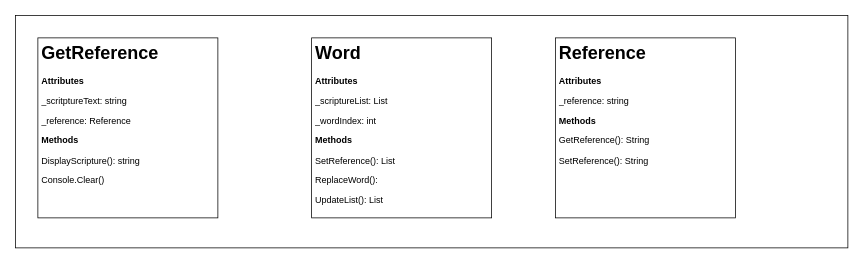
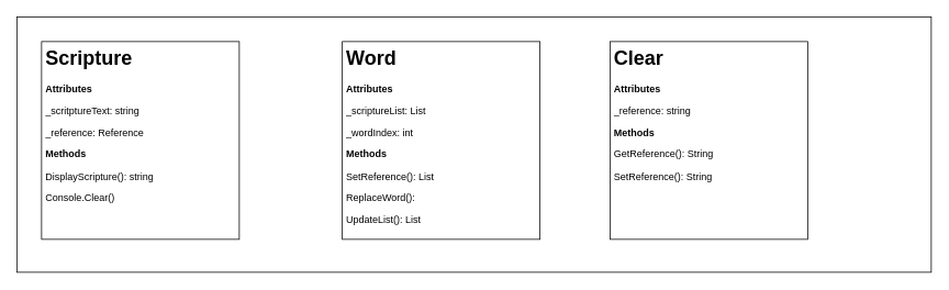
- <mxCell id="8" value="&lt;h1&gt;Reference&lt;/h1&gt;&lt;p&gt;&lt;b&gt;Attributes&lt;/b&gt;&lt;/p&gt;&lt;p&gt;_reference: string&lt;/p&gt;&lt;p&gt;&lt;b&gt;Methods&lt;/b&gt;&lt;/p&gt;&lt;p&gt;GetReference(): String&lt;/p&gt;&lt;p&gt;SetReference(): String&lt;/p&gt;" style="text;html=1;strokeColor=none;fillColor=none;spacing=5;spacingTop=-20;whiteSpace=wrap;overflow=hidden;rounded=0;" vertex="1" parent="1"><mxGeometry x="740" y="50" width="240" height="280" as="geometry" /></mxCell>
+ <mxCell id="8" value="&lt;h1&gt;Clear&lt;/h1&gt;&lt;p&gt;&lt;b&gt;Attributes&lt;/b&gt;&lt;/p&gt;&lt;p&gt;_reference: string&lt;/p&gt;&lt;p&gt;&lt;b&gt;Methods&lt;/b&gt;&lt;/p&gt;&lt;p&gt;GetReference(): String&lt;/p&gt;&lt;p&gt;SetReference(): String&lt;/p&gt;" style="text;html=1;strokeColor=none;fillColor=none;spacing=5;spacingTop=-20;whiteSpace=wrap;overflow=hidden;rounded=0;" vertex="1" parent="1"><mxGeometry x="740" y="50" width="240" height="280" as="geometry" /></mxCell>
- <mxCell id="6" value="&lt;h1&gt;GetReference&lt;/h1&gt;&lt;p&gt;&lt;b&gt;Attributes&lt;/b&gt;&lt;/p&gt;&lt;p&gt;_scritptureText: string&lt;/p&gt;&lt;p&gt;_reference: Reference&lt;/p&gt;&lt;p&gt;&lt;b&gt;Methods&lt;/b&gt;&lt;/p&gt;&lt;p&gt;DisplayScripture(): string&lt;/p&gt;&lt;p&gt;Console.Clear()&lt;/p&gt;" style="text;html=1;strokeColor=none;fillColor=none;spacing=5;spacingTop=-20;whiteSpace=wrap;overflow=hidden;rounded=0;" vertex="1" parent="1"><mxGeometry x="50" y="50" width="240" height="280" as="geometry" /></mxCell>
+ <mxCell id="6" value="&lt;h1&gt;Scripture&lt;/h1&gt;&lt;p&gt;&lt;b&gt;Attributes&lt;/b&gt;&lt;/p&gt;&lt;p&gt;_scritptureText: string&lt;/p&gt;&lt;p&gt;_reference: Reference&lt;/p&gt;&lt;p&gt;&lt;b&gt;Methods&lt;/b&gt;&lt;/p&gt;&lt;p&gt;DisplayScripture(): string&lt;/p&gt;&lt;p&gt;Console.Clear()&lt;/p&gt;" style="text;html=1;strokeColor=none;fillColor=none;spacing=5;spacingTop=-20;whiteSpace=wrap;overflow=hidden;rounded=0;" vertex="1" parent="1"><mxGeometry x="50" y="50" width="240" height="280" as="geometry" /></mxCell>
